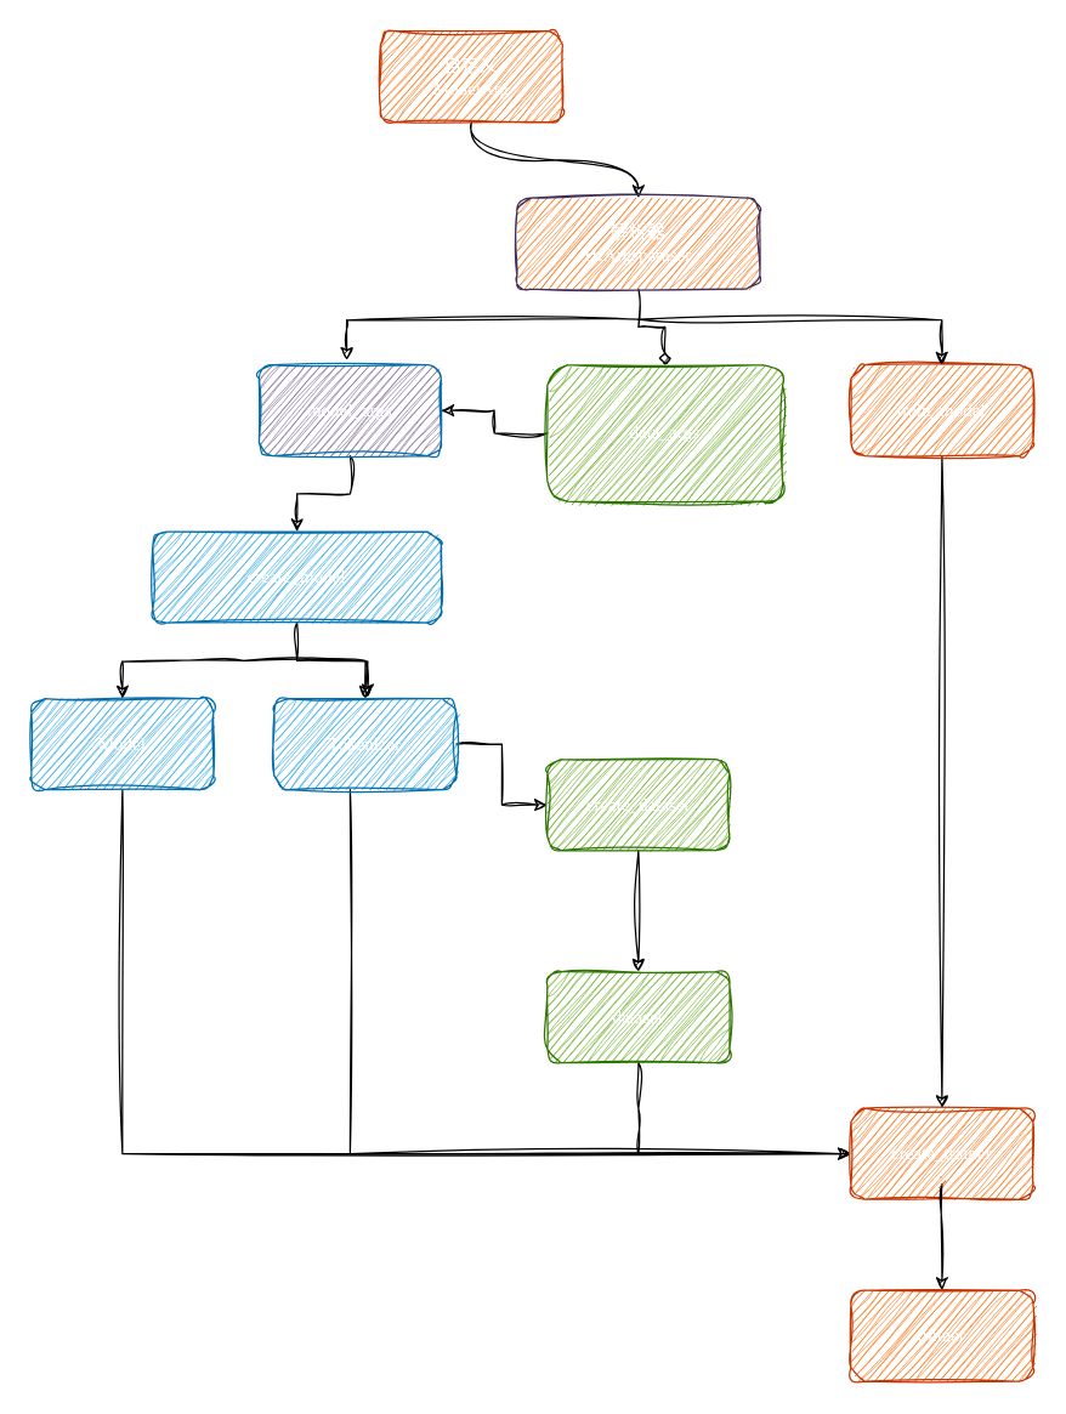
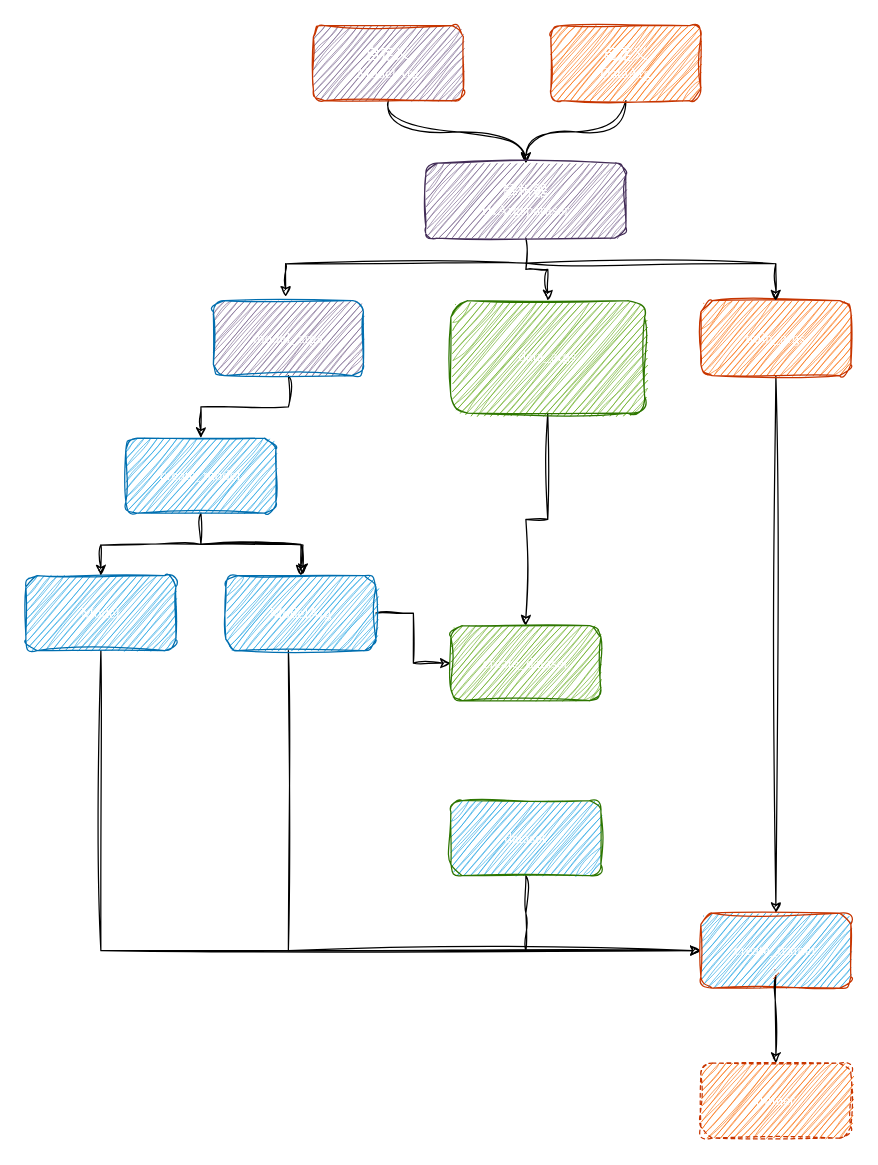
- <mxCell id="3" value="&lt;font color=&quot;#ffffff&quot;&gt;自定义&lt;/font&gt;&lt;div&gt;&lt;font color=&quot;#ffffff&quot;&gt;ModelArg&lt;/font&gt;&lt;/div&gt;" style="rounded=1;whiteSpace=wrap;html=1;sketch=1;curveFitting=1;jiggle=2;fillColor=#fa6800;fontColor=#000000;strokeColor=#C73500;fontFamily=Comic Sans MS;" parent="1" vertex="1"><mxGeometry x="250" y="20" width="120" height="60" as="geometry" /></mxCell>
+ <mxCell id="3" value="&lt;font color=&quot;#ffffff&quot;&gt;自定义&lt;/font&gt;&lt;div&gt;&lt;font color=&quot;#ffffff&quot;&gt;ModelArg&lt;/font&gt;&lt;/div&gt;" style="rounded=1;whiteSpace=wrap;html=1;sketch=1;curveFitting=1;jiggle=2;fillColor=#76608a;fontColor=#000000;strokeColor=#C73500;fontFamily=Comic Sans MS;" parent="1" vertex="1"><mxGeometry x="250" y="20" width="120" height="60" as="geometry" /></mxCell>
+ <mxCell id="5" value="&lt;font color=&quot;#ffffff&quot;&gt;自定义&lt;/font&gt;&lt;div&gt;&lt;font color=&quot;#ffffff&quot;&gt;DataArg&lt;/font&gt;&lt;/div&gt;" style="rounded=1;whiteSpace=wrap;html=1;sketch=1;curveFitting=1;jiggle=2;fillColor=#fa6800;fontColor=#000000;strokeColor=#C73500;fontFamily=Comic Sans MS;" parent="1" vertex="1"><mxGeometry x="440" y="20" width="120" height="60" as="geometry" /></mxCell>
+ <mxCell id="4" style="edgeStyle=orthogonalEdgeStyle;rounded=0;orthogonalLoop=1;jettySize=auto;html=1;entryX=0.5;entryY=0;entryDx=0;entryDy=0;curved=1;sketch=1;curveFitting=1;jiggle=2;" edge="1" parent="1" source="5" target="7"><mxGeometry relative="1" as="geometry" /></mxCell>
- <mxCell id="2" value="" style="edgeStyle=orthogonalEdgeStyle;rounded=0;orthogonalLoop=1;jettySize=auto;html=1;curved=1;entryX=0.5;entryY=0;entryDx=0;entryDy=0;sketch=1;curveFitting=1;jiggle=2;" edge="1" parent="1" source="3" target="7"><mxGeometry relative="1" as="geometry" /></mxCell>
+ <mxCell id="2" value="" style="edgeStyle=orthogonalEdgeStyle;rounded=0;orthogonalLoop=1;jettySize=auto;html=1;curved=1;entryX=0.5;entryY=0;entryDx=0;entryDy=0;sketch=1;curveFitting=1;jiggle=2;endArrow=open;" edge="1" parent="1" source="3" target="7"><mxGeometry relative="1" as="geometry" /></mxCell>
- <mxCell id="7" value="&lt;div&gt;解析器&lt;/div&gt;HfArgsparaser" style="rounded=1;whiteSpace=wrap;html=1;fillColor=#fa6800;fontColor=#ffffff;strokeColor=#432D57;fontFamily=Comic Sans MS;sketch=1;curveFitting=1;jiggle=2;" parent="1" vertex="1"><mxGeometry x="340" y="130" width="160" height="60" as="geometry" /></mxCell>
+ <mxCell id="7" value="&lt;div&gt;解析器&lt;/div&gt;HfArgsparaser" style="rounded=1;whiteSpace=wrap;html=1;fillColor=#76608a;fontColor=#ffffff;strokeColor=#432D57;fontFamily=Comic Sans MS;sketch=1;curveFitting=1;jiggle=2;" parent="1" vertex="1"><mxGeometry x="340" y="130" width="160" height="60" as="geometry" /></mxCell>
- <mxCell id="6" value="" style="edgeStyle=orthogonalEdgeStyle;rounded=0;orthogonalLoop=1;jettySize=auto;html=1;sketch=1;curveFitting=1;jiggle=2;endArrow=diamond;" edge="1" parent="1" source="7" target="12"><mxGeometry relative="1" as="geometry" /></mxCell>
+ <mxCell id="6" value="" style="edgeStyle=orthogonalEdgeStyle;rounded=0;orthogonalLoop=1;jettySize=auto;html=1;sketch=1;curveFitting=1;jiggle=2;" edge="1" parent="1" source="7" target="12"><mxGeometry relative="1" as="geometry" /></mxCell>
- <mxCell id="14" value="&lt;font color=&quot;#ffffff&quot;&gt;train_model&lt;/font&gt;" style="rounded=1;whiteSpace=wrap;html=1;sketch=1;curveFitting=1;jiggle=2;fillColor=#fa6800;fontColor=#000000;strokeColor=#C73500;fontFamily=Comic Sans MS;" vertex="1" parent="1"><mxGeometry x="560" y="240" width="120" height="60" as="geometry" /></mxCell>
+ <mxCell id="14" value="&lt;font color=&quot;#ffffff&quot;&gt;train_args&lt;/font&gt;" style="rounded=1;whiteSpace=wrap;html=1;sketch=1;curveFitting=1;jiggle=2;fillColor=#fa6800;fontColor=#000000;strokeColor=#C73500;fontFamily=Comic Sans MS;" vertex="1" parent="1"><mxGeometry x="560" y="240" width="120" height="60" as="geometry" /></mxCell>
- <mxCell id="11" value="" style="edgeStyle=orthogonalEdgeStyle;rounded=0;sketch=1;hachureGap=4;jiggle=2;curveFitting=1;orthogonalLoop=1;jettySize=auto;html=1;fontFamily=Architects Daughter;fontSource=https%3A%2F%2Ffonts.googleapis.com%2Fcss%3Ffamily%3DArchitects%2BDaughter;" edge="1" parent="1" source="12" target="10"><mxGeometry relative="1" as="geometry" /></mxCell>
+ <mxCell id="11" value="" style="edgeStyle=orthogonalEdgeStyle;rounded=0;sketch=1;hachureGap=4;jiggle=2;curveFitting=1;orthogonalLoop=1;jettySize=auto;html=1;fontFamily=Architects Daughter;fontSource=https%3A%2F%2Ffonts.googleapis.com%2Fcss%3Ffamily%3DArchitects%2BDaughter;" edge="1" parent="1" source="12" target="26"><mxGeometry relative="1" as="geometry" /></mxCell>
- <mxCell id="17" value="&lt;font color=&quot;#ffffff&quot;&gt;create_model&lt;/font&gt;" style="rounded=1;whiteSpace=wrap;html=1;sketch=1;curveFitting=1;jiggle=2;fillColor=#1ba1e2;fontColor=#ffffff;strokeColor=#006EAF;fontFamily=Comic Sans MS;" vertex="1" parent="1"><mxGeometry x="100" y="350" width="190" height="60" as="geometry" /></mxCell>
+ <mxCell id="17" value="&lt;font color=&quot;#ffffff&quot;&gt;create_model&lt;/font&gt;" style="rounded=1;whiteSpace=wrap;html=1;sketch=1;curveFitting=1;jiggle=2;fillColor=#1ba1e2;fontColor=#ffffff;strokeColor=#006EAF;fontFamily=Comic Sans MS;" vertex="1" parent="1"><mxGeometry x="100" y="350" width="120" height="60" as="geometry" /></mxCell>
- <mxCell id="22" value="&lt;font color=&quot;#ffffff&quot;&gt;Tokenizer&lt;/font&gt;" style="rounded=1;whiteSpace=wrap;html=1;sketch=1;curveFitting=1;jiggle=2;fillColor=#1ba1e2;fontColor=#ffffff;strokeColor=#006EAF;fontFamily=Comic Sans MS;" vertex="1" parent="1"><mxGeometry x="180" y="460" width="120" height="60" as="geometry" /></mxCell>
+ <mxCell id="22" value="&lt;font color=&quot;#ffffff&quot;&gt;ModelArg&lt;/font&gt;" style="rounded=1;whiteSpace=wrap;html=1;sketch=1;curveFitting=1;jiggle=2;fillColor=#1ba1e2;fontColor=#ffffff;strokeColor=#006EAF;fontFamily=Comic Sans MS;" vertex="1" parent="1"><mxGeometry x="180" y="460" width="120" height="60" as="geometry" /></mxCell>
- <mxCell id="25" value="" style="edgeStyle=orthogonalEdgeStyle;rounded=0;sketch=1;hachureGap=4;jiggle=2;curveFitting=1;orthogonalLoop=1;jettySize=auto;html=1;fontFamily=Architects Daughter;fontSource=https%3A%2F%2Ffonts.googleapis.com%2Fcss%3Ffamily%3DArchitects%2BDaughter;" edge="1" parent="1" source="26" target="28"><mxGeometry relative="1" as="geometry" /></mxCell>
- <mxCell id="28" value="&lt;font color=&quot;#ffffff&quot;&gt;dataset&lt;/font&gt;" style="rounded=1;whiteSpace=wrap;html=1;sketch=1;curveFitting=1;jiggle=2;fillColor=#60a917;fontColor=#ffffff;strokeColor=#2D7600;fontFamily=Comic Sans MS;" vertex="1" parent="1"><mxGeometry x="360" y="640" width="120" height="60" as="geometry" /></mxCell>
+ <mxCell id="28" value="&lt;font color=&quot;#ffffff&quot;&gt;dataset&lt;/font&gt;" style="rounded=1;whiteSpace=wrap;html=1;sketch=1;curveFitting=1;jiggle=2;fillColor=#1ba1e2;fontColor=#ffffff;strokeColor=#2D7600;fontFamily=Comic Sans MS;" vertex="1" parent="1"><mxGeometry x="360" y="640" width="120" height="60" as="geometry" /></mxCell>
- <mxCell id="18" value="" style="edgeStyle=orthogonalEdgeStyle;rounded=0;sketch=1;hachureGap=4;jiggle=2;curveFitting=1;orthogonalLoop=1;jettySize=auto;html=1;fontFamily=Architects Daughter;fontSource=https%3A%2F%2Ffonts.googleapis.com%2Fcss%3Ffamily%3DArchitects%2BDaughter;entryX=0;entryY=0.5;entryDx=0;entryDy=0;endArrow=open;" edge="1" parent="1" source="19" target="29"><mxGeometry relative="1" as="geometry"><mxPoint x="80" y="600" as="targetPoint" /><Array as="points"><mxPoint x="80" y="760" /></Array></mxGeometry></mxCell>
+ <mxCell id="18" value="" style="edgeStyle=orthogonalEdgeStyle;rounded=0;sketch=1;hachureGap=4;jiggle=2;curveFitting=1;orthogonalLoop=1;jettySize=auto;html=1;fontFamily=Architects Daughter;fontSource=https%3A%2F%2Ffonts.googleapis.com%2Fcss%3Ffamily%3DArchitects%2BDaughter;entryX=0;entryY=0.5;entryDx=0;entryDy=0;" edge="1" parent="1" source="19" target="29"><mxGeometry relative="1" as="geometry"><mxPoint x="80" y="600" as="targetPoint" /><Array as="points"><mxPoint x="80" y="760" /></Array></mxGeometry></mxCell>
- <mxCell id="29" value="&lt;font color=&quot;#ffffff&quot;&gt;create_trainer&lt;/font&gt;" style="rounded=1;whiteSpace=wrap;html=1;sketch=1;curveFitting=1;jiggle=2;fillColor=#fa6800;fontColor=#000000;strokeColor=#C73500;fontFamily=Comic Sans MS;" vertex="1" parent="1"><mxGeometry x="560" y="730" width="120" height="60" as="geometry" /></mxCell>
+ <mxCell id="29" value="&lt;font color=&quot;#ffffff&quot;&gt;create_trainer&lt;/font&gt;" style="rounded=1;whiteSpace=wrap;html=1;sketch=1;curveFitting=1;jiggle=2;fillColor=#1ba1e2;fontColor=#000000;strokeColor=#C73500;fontFamily=Comic Sans MS;" vertex="1" parent="1"><mxGeometry x="560" y="730" width="120" height="60" as="geometry" /></mxCell>
- <mxCell id="32" value="&lt;font color=&quot;#ffffff&quot;&gt;trainer&lt;/font&gt;" style="whiteSpace=wrap;html=1;fontFamily=Comic Sans MS;fillColor=#fa6800;strokeColor=#C73500;fontColor=#000000;sketch=1;pointerEvents=1;rounded=1;curveFitting=1;jiggle=2;" vertex="1" parent="1"><mxGeometry x="560" y="850" width="120" height="60" as="geometry" /></mxCell>
+ <mxCell id="32" value="&lt;font color=&quot;#ffffff&quot;&gt;trainer&lt;/font&gt;" style="whiteSpace=wrap;html=1;fontFamily=Comic Sans MS;fillColor=#fa6800;strokeColor=#C73500;fontColor=#000000;sketch=1;pointerEvents=1;rounded=1;curveFitting=1;jiggle=2;dashed=1;" vertex="1" parent="1"><mxGeometry x="560" y="850" width="120" height="60" as="geometry" /></mxCell>
